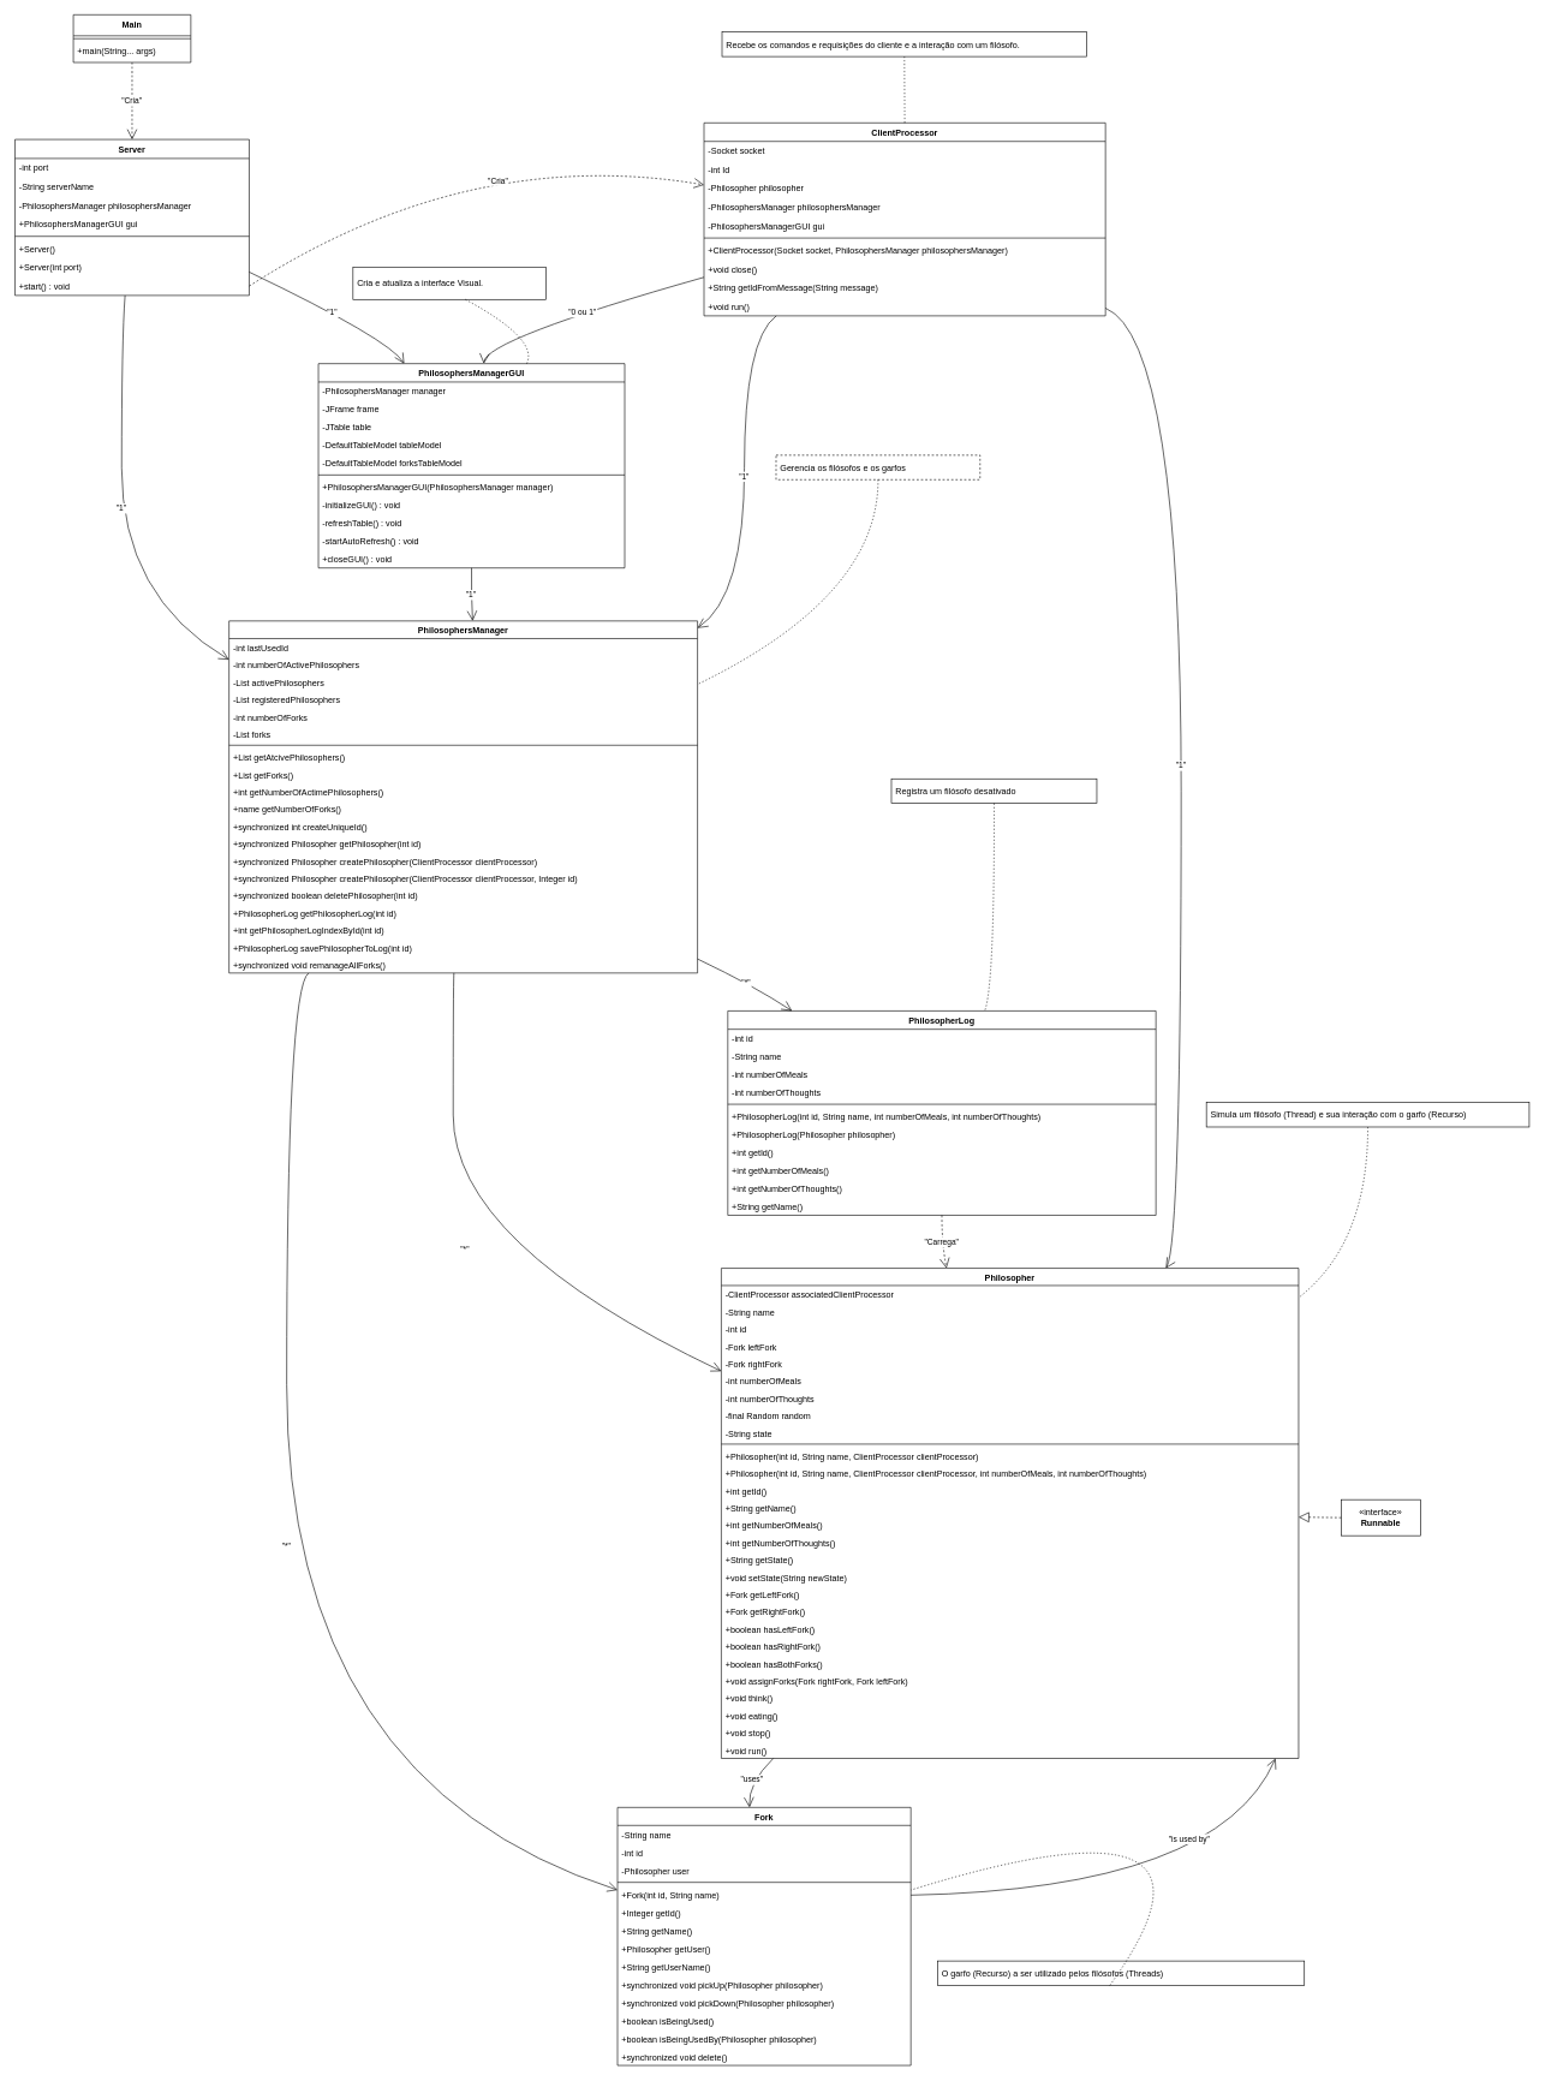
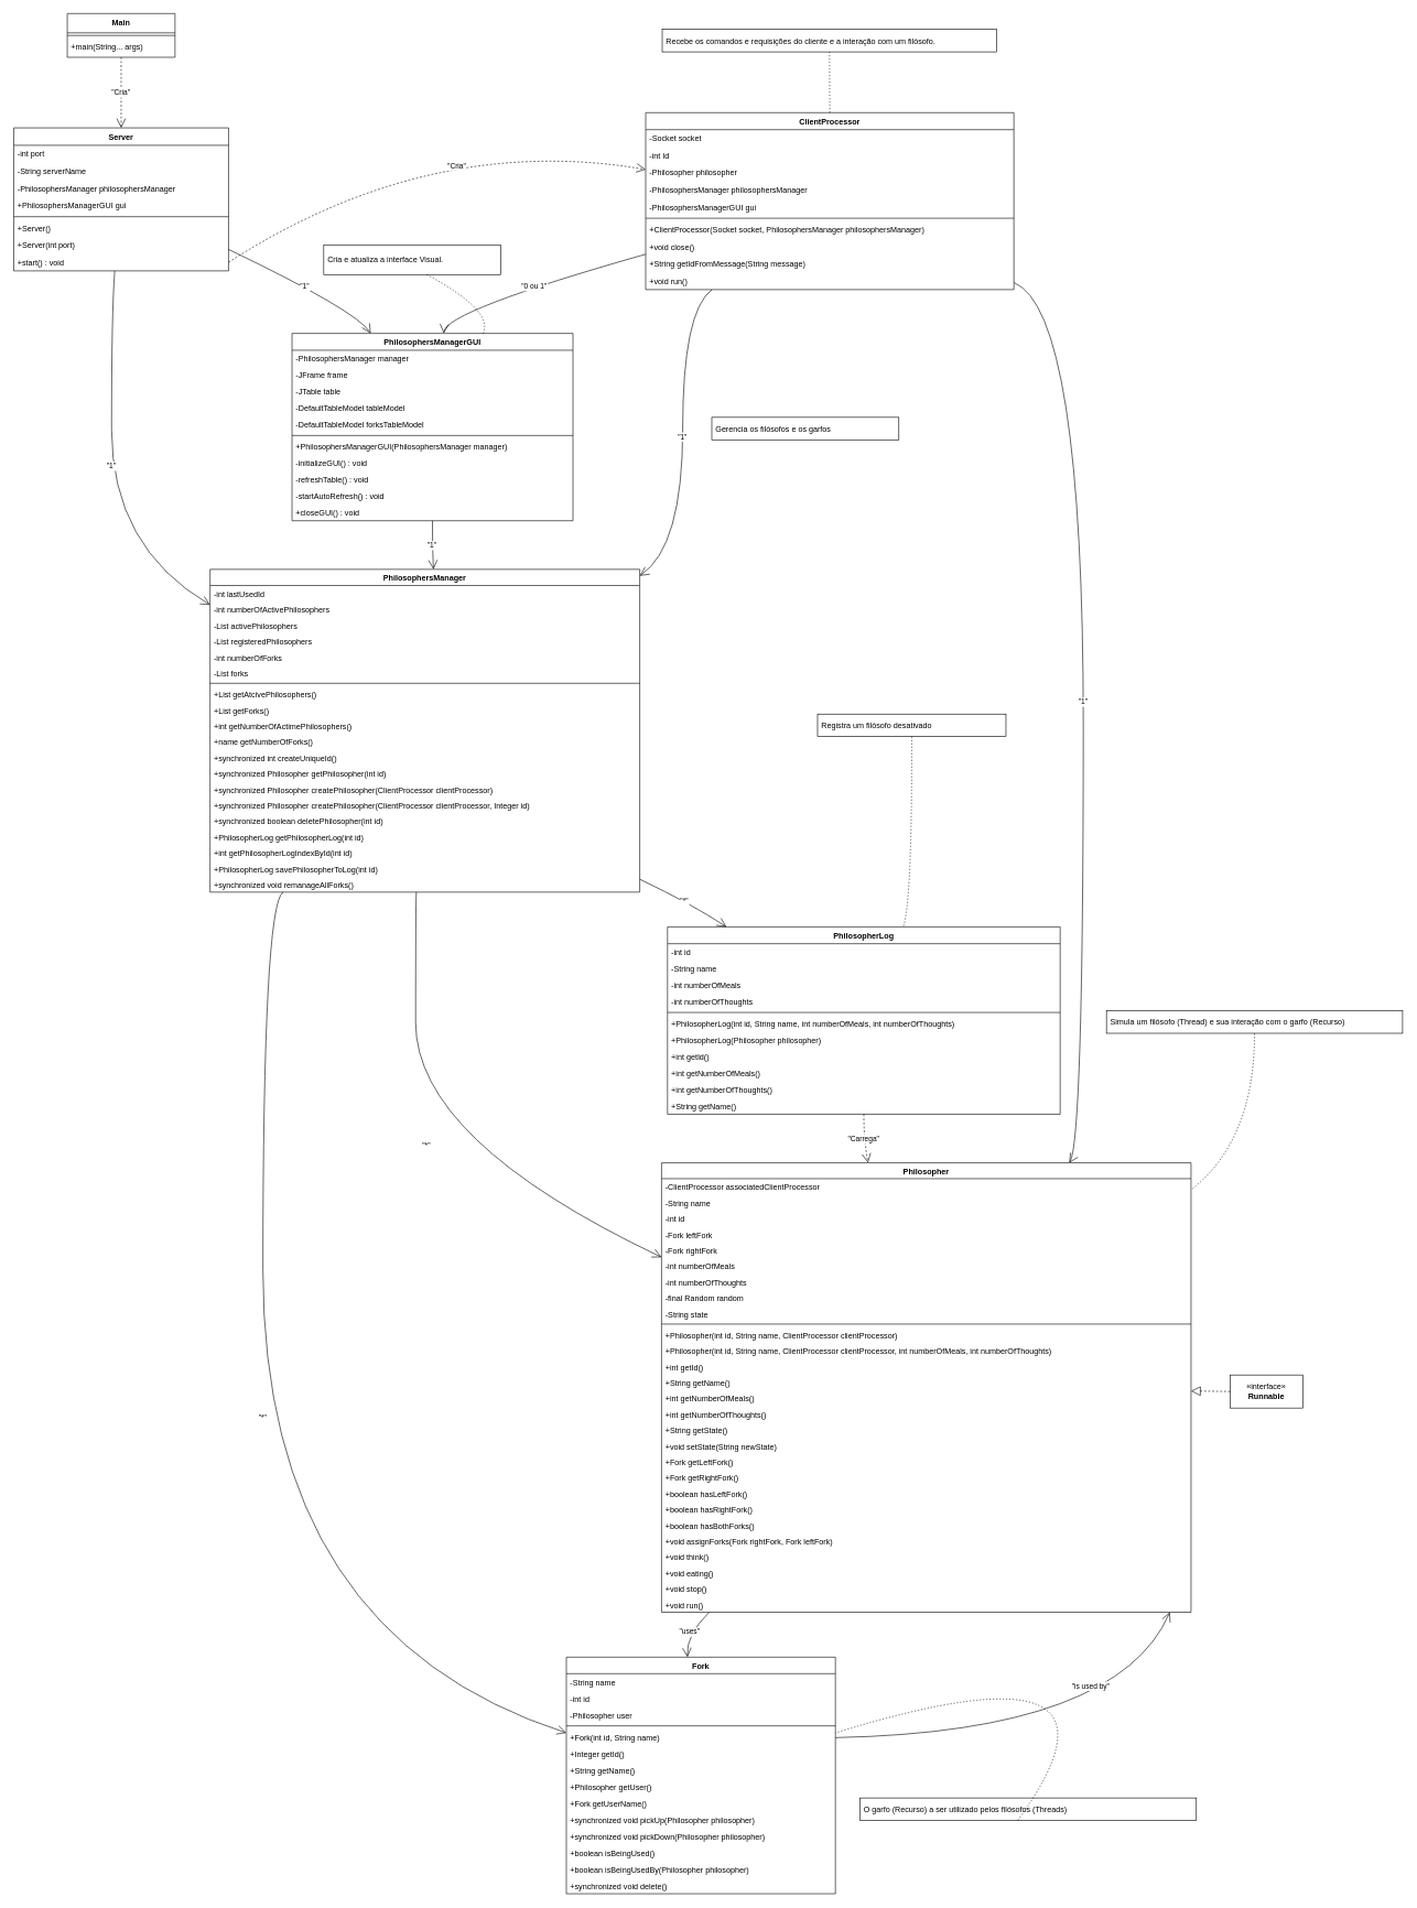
- <mxCell id="115" value="Gerencia os filósofos e os garfos" style="align=left;spacingLeft=4;dashed=1;" parent="1" vertex="1"><mxGeometry x="1076" y="631" width="283" height="34" as="geometry" /></mxCell>
+ <mxCell id="115" value="Gerencia os filósofos e os garfos" style="align=left;spacingLeft=4;" parent="1" vertex="1"><mxGeometry x="1076" y="631" width="283" height="34" as="geometry" /></mxCell>
- <mxCell id="134" value="" style="curved=1;dashed=1;dashPattern=2 3;startArrow=none;endArrow=none;exitX=0.5;exitY=1;entryX=1;entryY=0.18;rounded=0;" parent="1" source="115" target="26" edge="1"><mxGeometry relative="1" as="geometry"><Array as="points"><mxPoint x="1218" y="827" /></Array></mxGeometry></mxCell>
- <mxCell id="97" value="+String getUserName()" style="text;strokeColor=none;fillColor=none;align=left;verticalAlign=top;spacingLeft=4;spacingRight=4;overflow=hidden;rotatable=0;points=[[0,0.5],[1,0.5]];portConstraint=eastwest;" parent="88" vertex="1"><mxGeometry y="207.929" width="407" height="25" as="geometry" /></mxCell>
+ <mxCell id="97" value="+Fork getUserName()" style="text;strokeColor=none;fillColor=none;align=left;verticalAlign=top;spacingLeft=4;spacingRight=4;overflow=hidden;rotatable=0;points=[[0,0.5],[1,0.5]];portConstraint=eastwest;" parent="88" vertex="1"><mxGeometry y="207.929" width="407" height="25" as="geometry" /></mxCell>
